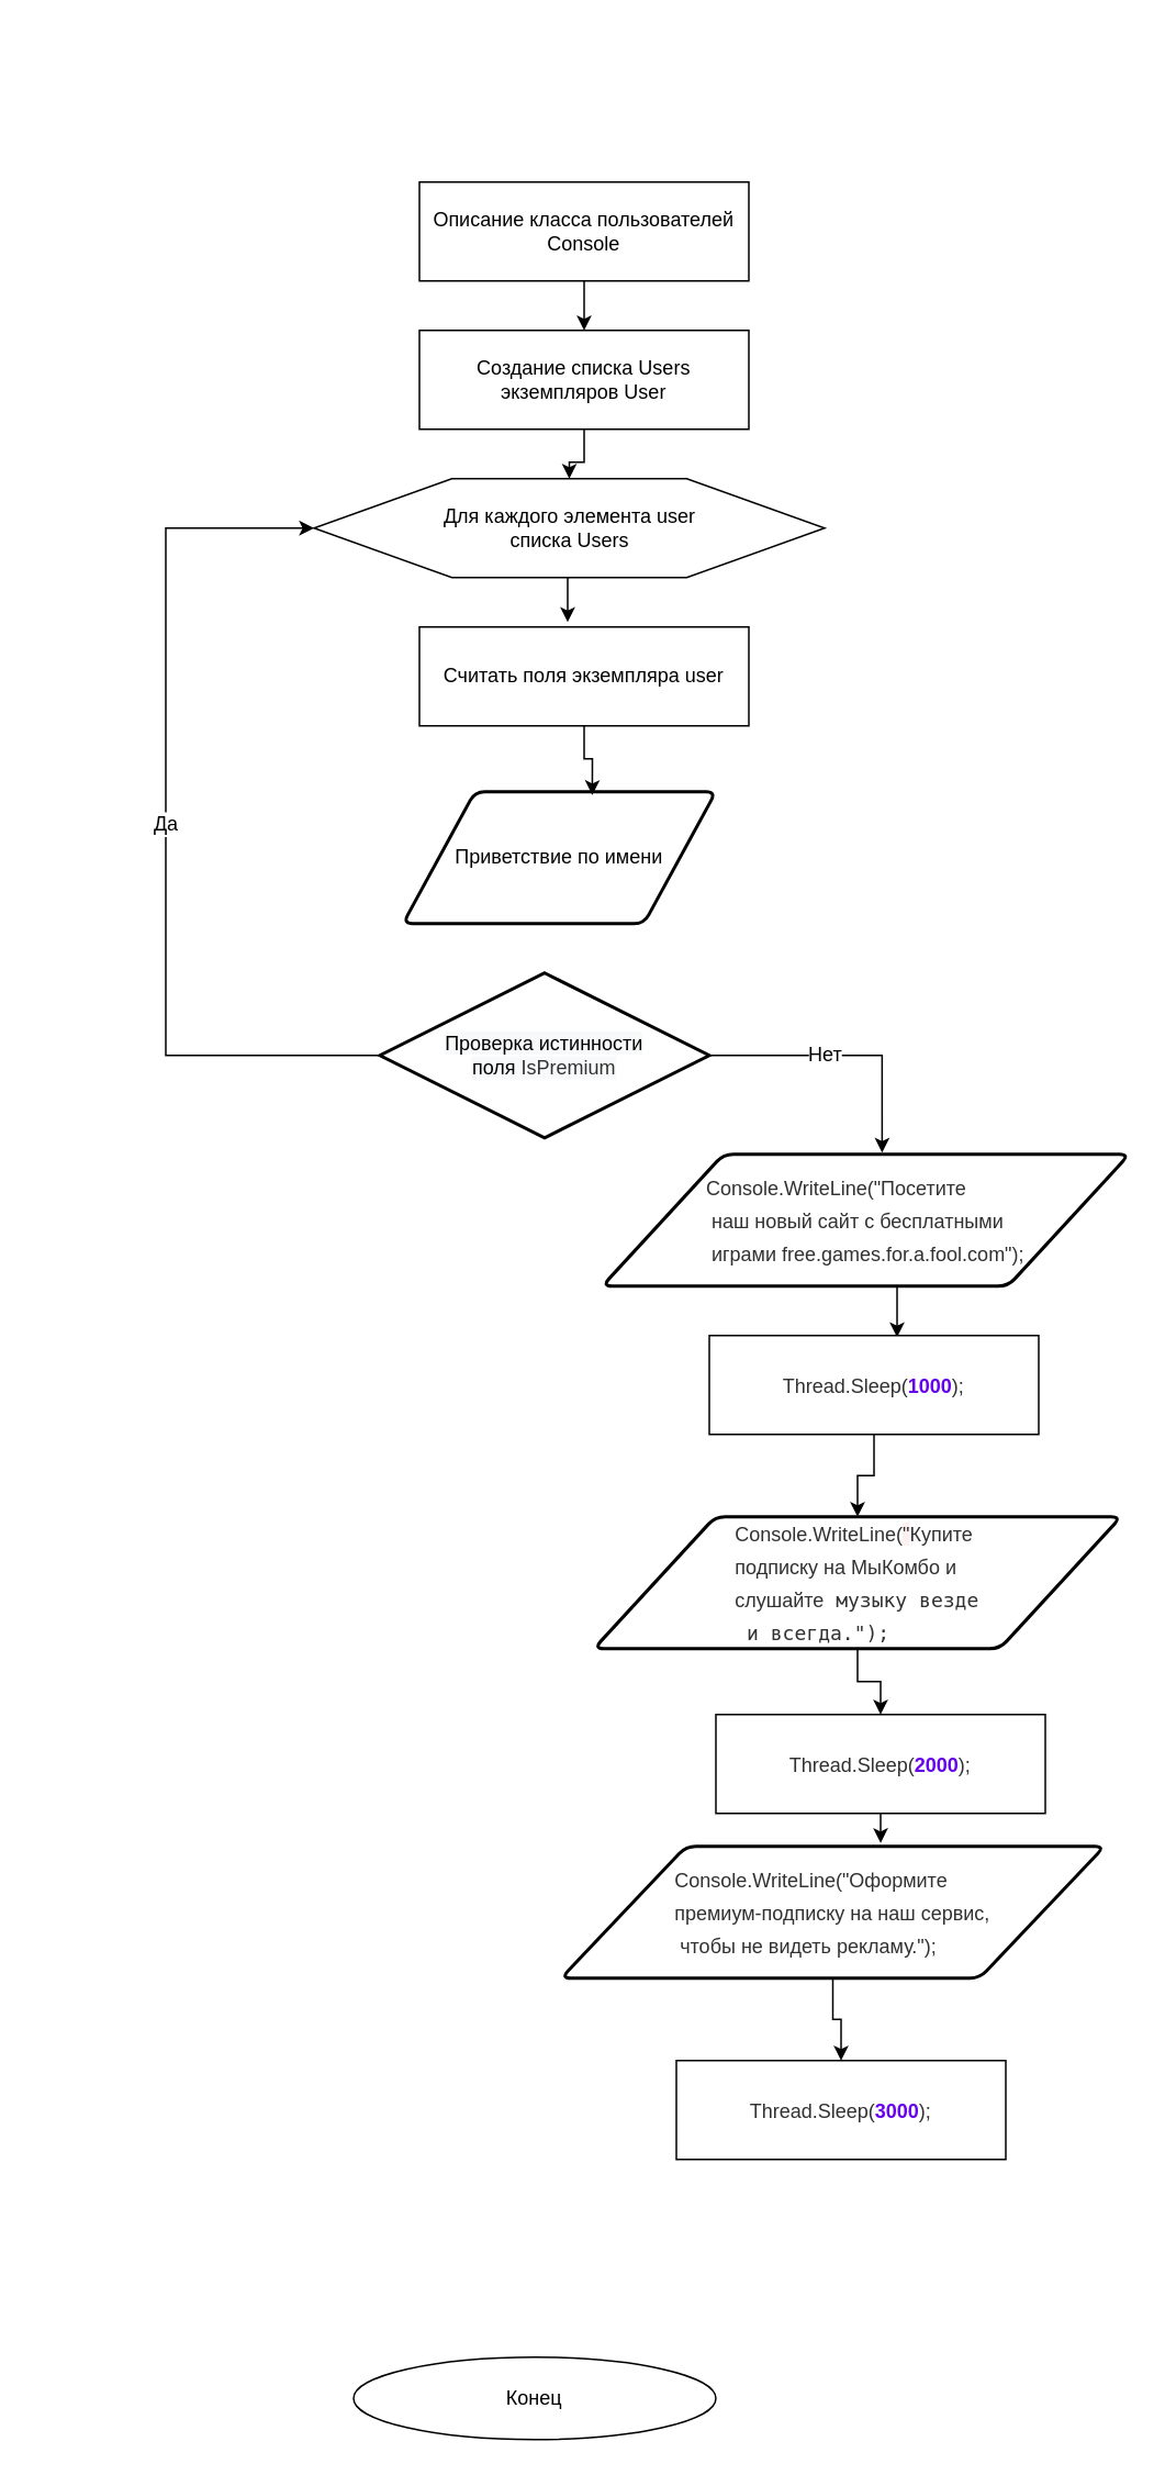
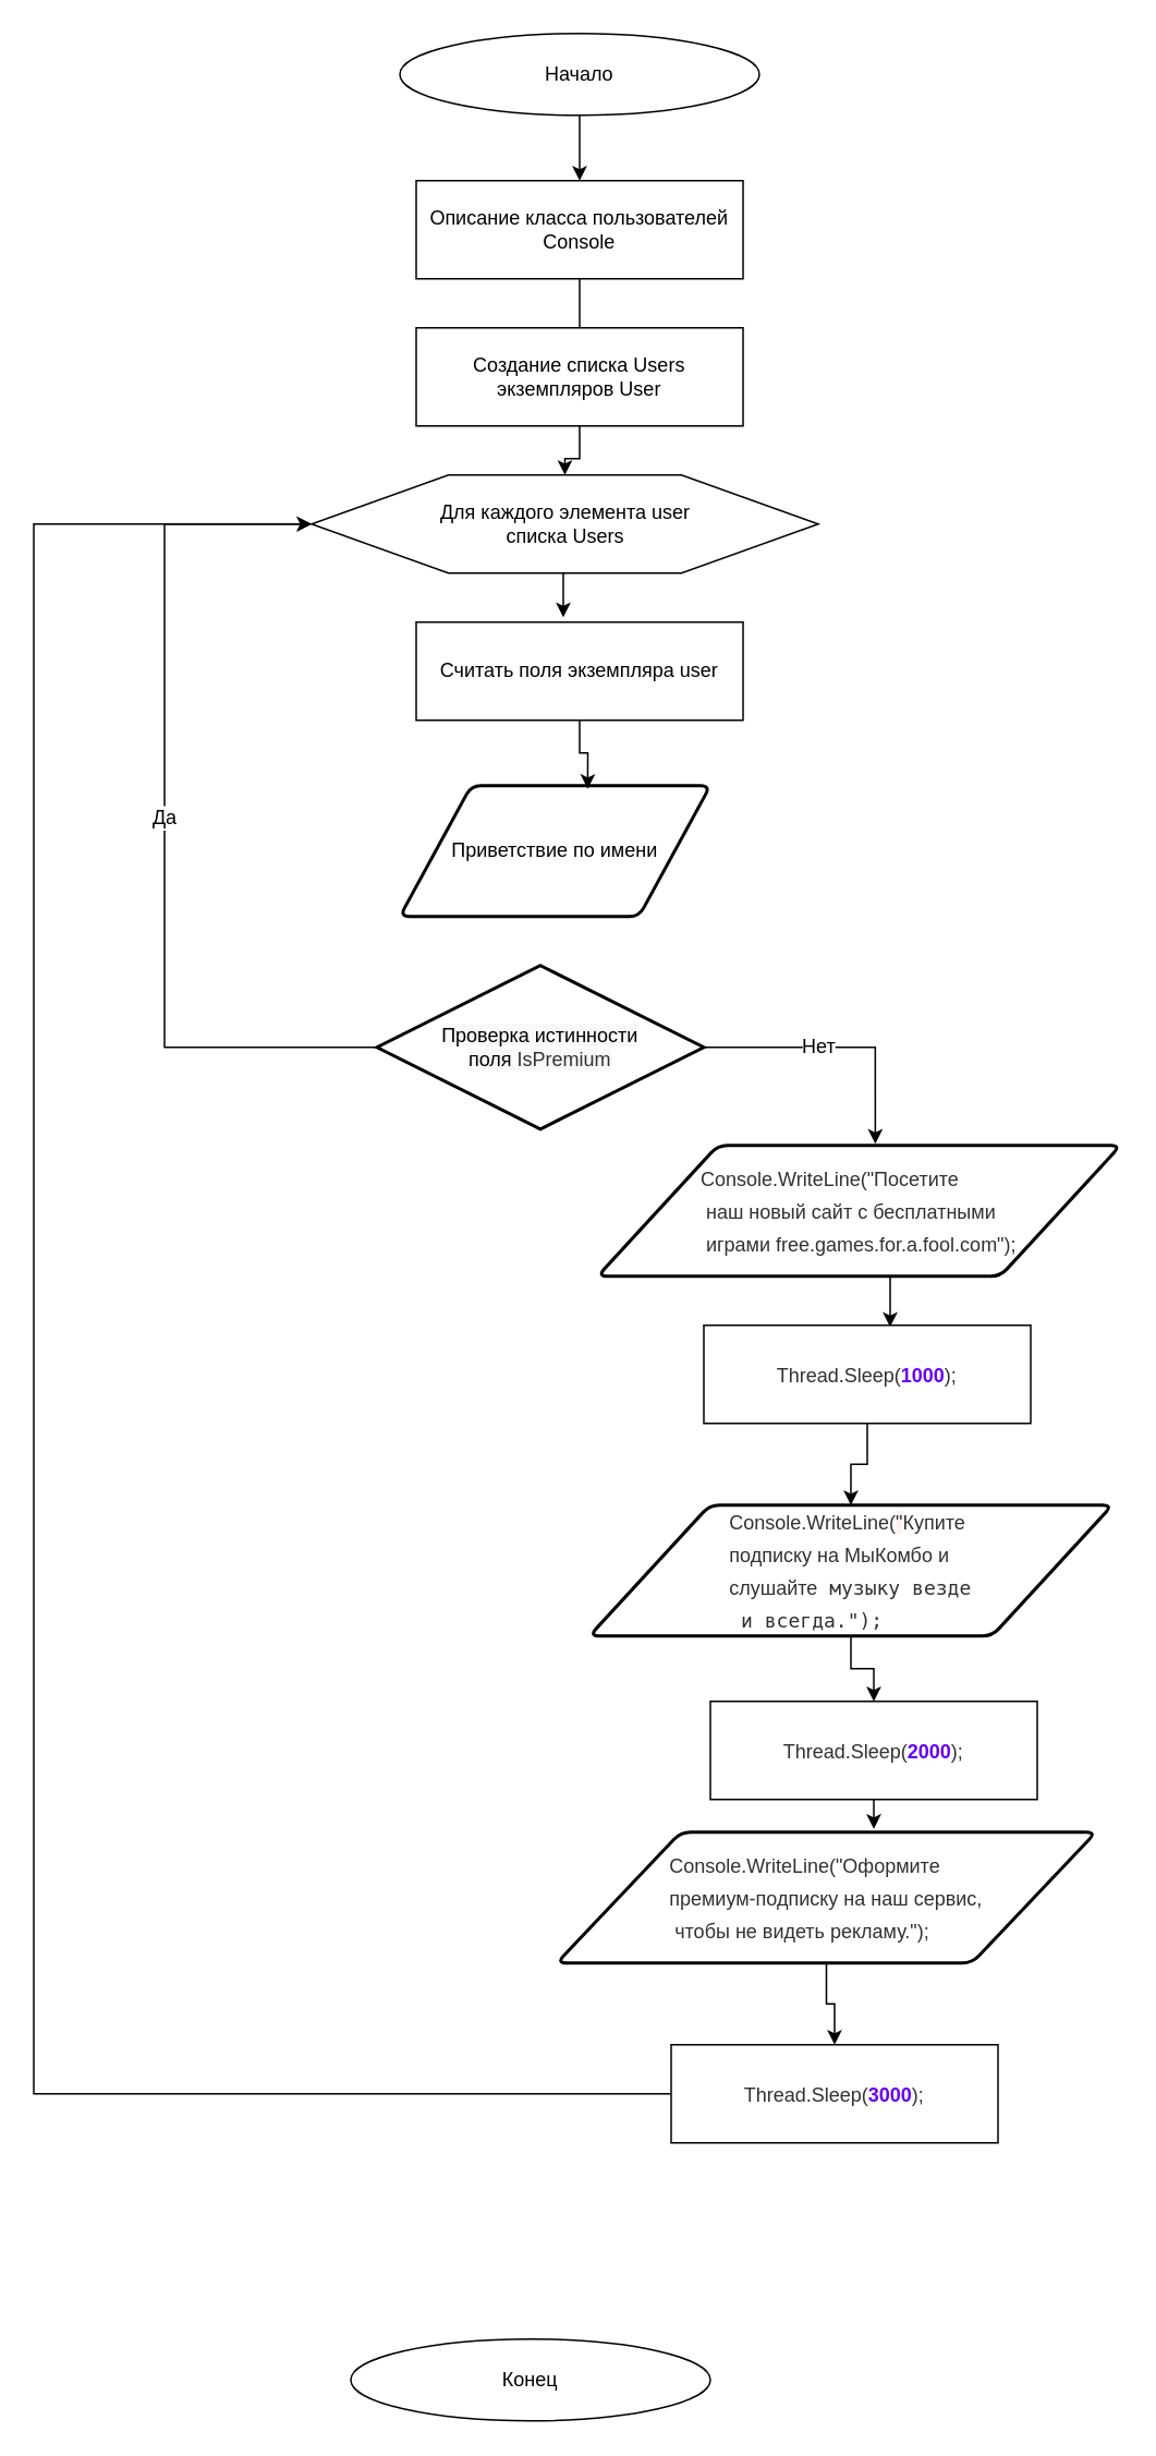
+ <mxCell id="3" value="Начало" style="ellipse;whiteSpace=wrap;html=1;" vertex="1" parent="1"><mxGeometry x="244" y="20" width="220" height="50" as="geometry" /></mxCell>
+ <mxCell id="2" style="edgeStyle=orthogonalEdgeStyle;rounded=0;orthogonalLoop=1;jettySize=auto;html=1;exitX=0.5;exitY=1;exitDx=0;exitDy=0;" edge="1" parent="1" source="3" target="6"><mxGeometry relative="1" as="geometry" /></mxCell>
- <mxCell id="5" style="edgeStyle=orthogonalEdgeStyle;rounded=0;orthogonalLoop=1;jettySize=auto;html=1;exitX=0.5;exitY=1;exitDx=0;exitDy=0;entryX=0.5;entryY=0;entryDx=0;entryDy=0;" edge="1" parent="1" source="6" target="8"><mxGeometry relative="1" as="geometry" /></mxCell>
+ <mxCell id="5" style="edgeStyle=orthogonalEdgeStyle;rounded=0;orthogonalLoop=1;jettySize=auto;html=1;exitX=0.5;exitY=1;exitDx=0;exitDy=0;entryX=0.5;entryY=0;entryDx=0;entryDy=0;endArrow=none;" edge="1" parent="1" source="6" target="8"><mxGeometry relative="1" as="geometry" /></mxCell>
+ <mxCell id="27" style="edgeStyle=orthogonalEdgeStyle;rounded=0;orthogonalLoop=1;jettySize=auto;html=1;exitX=0;exitY=0.5;exitDx=0;exitDy=0;fontFamily=Helvetica;fontSize=12;" edge="1" parent="1" source="28" target="11"><mxGeometry relative="1" as="geometry"><Array as="points"><mxPoint x="20" y="1280" /><mxPoint x="20" y="320" /></Array></mxGeometry></mxCell>
